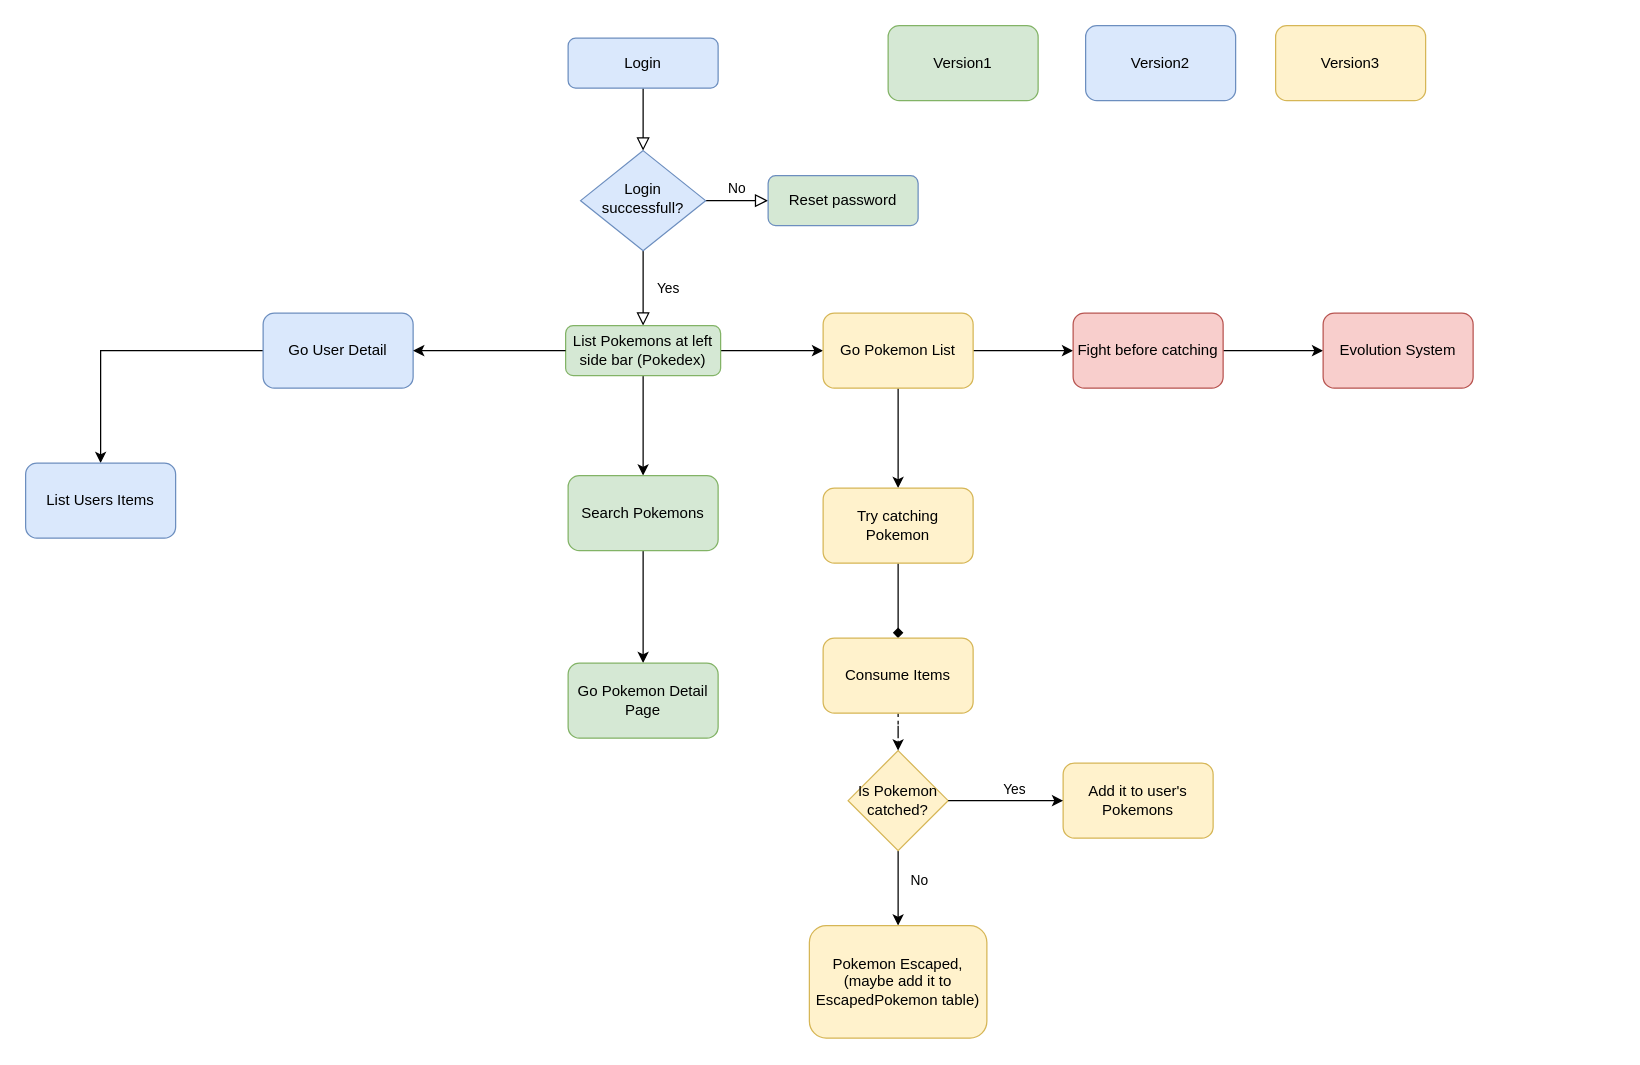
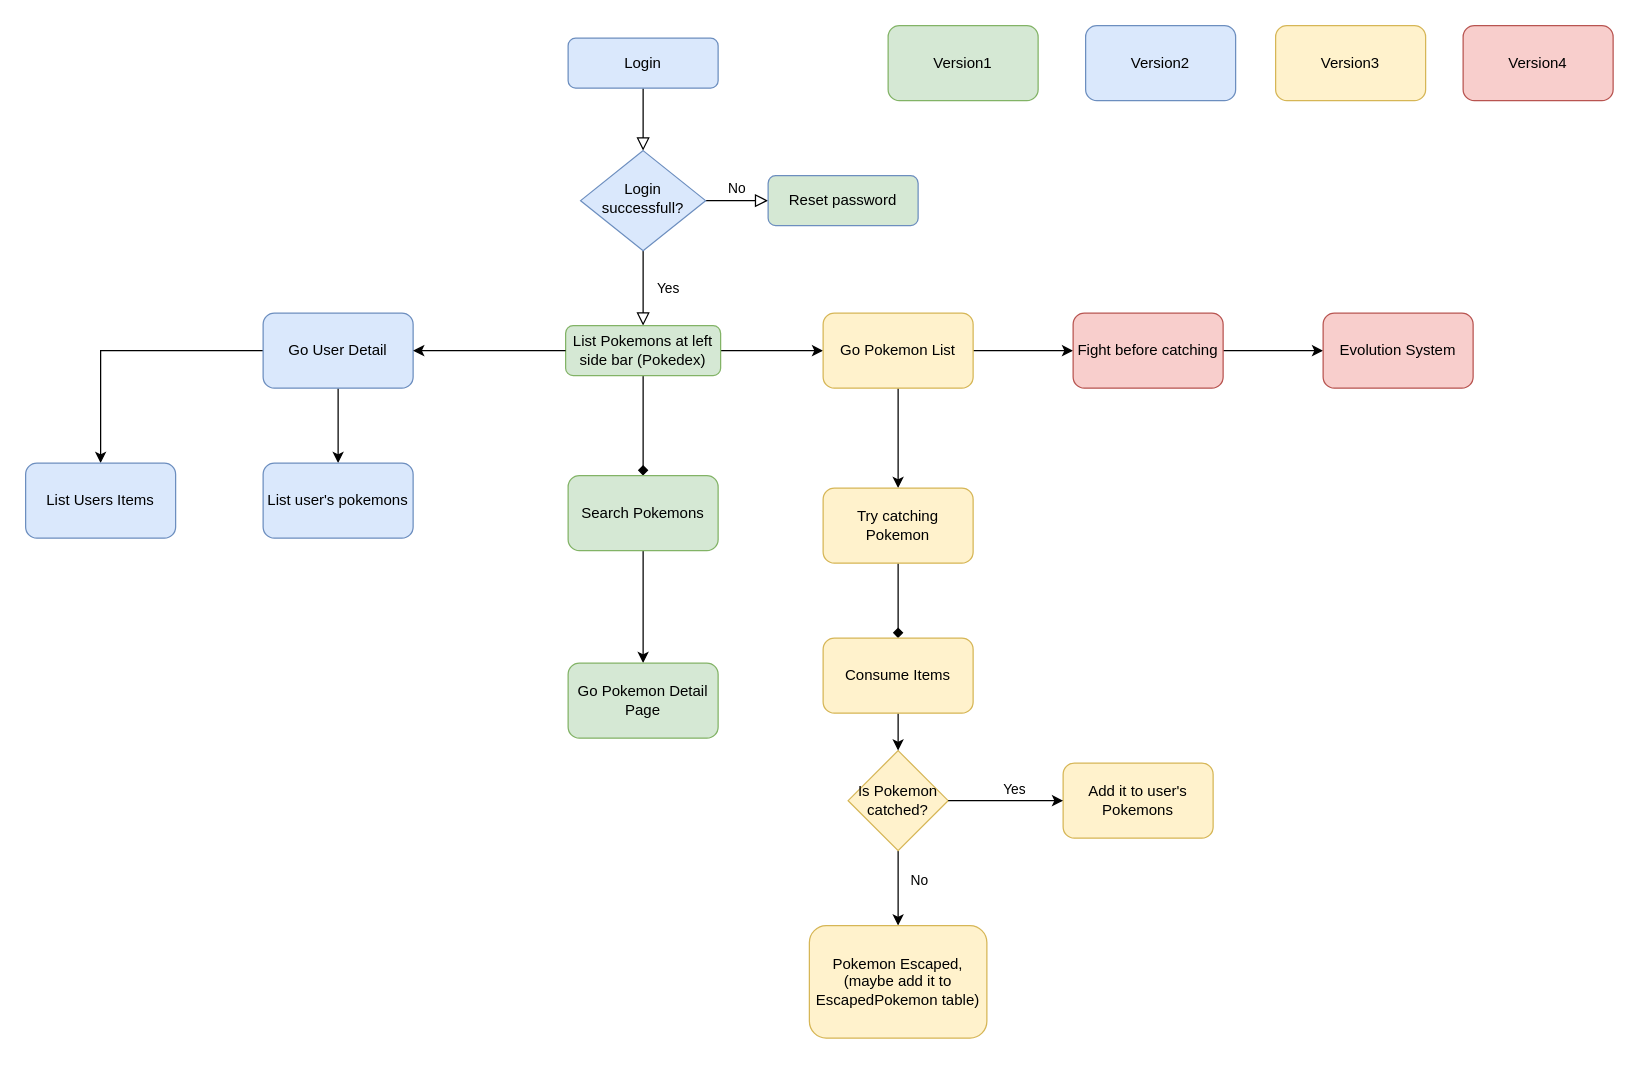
+ <mxCell id="39" value="Version4" style="rounded=1;whiteSpace=wrap;html=1;fillColor=#f8cecc;strokeColor=#b85450;" parent="1" vertex="1"><mxGeometry x="1170" y="20" width="120" height="60" as="geometry" /></mxCell>
+ <mxCell id="14" value="" style="edgeStyle=orthogonalEdgeStyle;rounded=0;orthogonalLoop=1;jettySize=auto;html=1;" parent="1" source="16" target="17" edge="1"><mxGeometry relative="1" as="geometry" /></mxCell>
- <mxCell id="8" value="" style="edgeStyle=orthogonalEdgeStyle;rounded=0;orthogonalLoop=1;jettySize=auto;html=1;" parent="1" source="10" target="12" edge="1"><mxGeometry relative="1" as="geometry" /></mxCell>
+ <mxCell id="8" value="" style="edgeStyle=orthogonalEdgeStyle;rounded=0;orthogonalLoop=1;jettySize=auto;html=1;endArrow=diamond;" parent="1" source="10" target="12" edge="1"><mxGeometry relative="1" as="geometry" /></mxCell>
+ <mxCell id="17" value="List user's pokemons" style="whiteSpace=wrap;html=1;rounded=1;fillColor=#dae8fc;strokeColor=#6c8ebf;" parent="1" vertex="1"><mxGeometry x="210" y="370" width="120" height="60" as="geometry" /></mxCell>
- <mxCell id="29" style="edgeStyle=orthogonalEdgeStyle;rounded=0;orthogonalLoop=1;jettySize=auto;html=1;exitX=0.5;exitY=1;exitDx=0;exitDy=0;dashed=1;" parent="1" source="30" target="28" edge="1"><mxGeometry relative="1" as="geometry" /></mxCell>
+ <mxCell id="29" style="edgeStyle=orthogonalEdgeStyle;rounded=0;orthogonalLoop=1;jettySize=auto;html=1;exitX=0.5;exitY=1;exitDx=0;exitDy=0;" parent="1" source="30" target="28" edge="1"><mxGeometry relative="1" as="geometry" /></mxCell>
